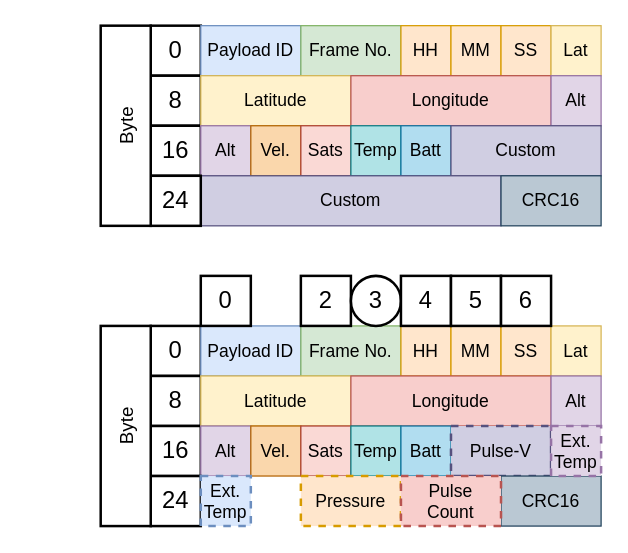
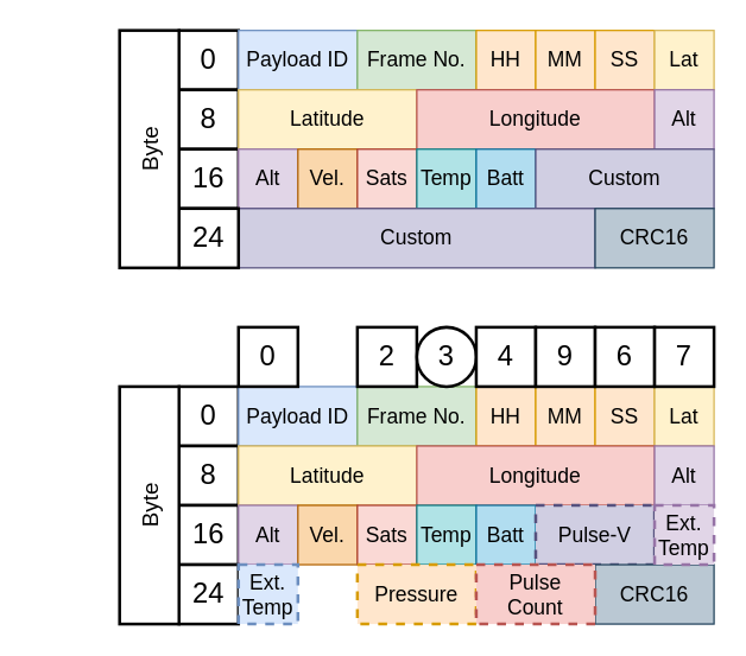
- <mxCell id="53" value="&lt;font style=&quot;font-size: 19px;&quot;&gt;5&lt;/font&gt;" style="rounded=0;whiteSpace=wrap;html=1;strokeWidth=2;" vertex="1" parent="1"><mxGeometry x="360" y="220" width="40" height="40" as="geometry" /></mxCell>
+ <mxCell id="53" value="&lt;font style=&quot;font-size: 19px;&quot;&gt;9&lt;/font&gt;" style="rounded=0;whiteSpace=wrap;html=1;strokeWidth=2;" vertex="1" parent="1"><mxGeometry x="360" y="220" width="40" height="40" as="geometry" /></mxCell>
+ <mxCell id="55" value="&lt;font style=&quot;font-size: 19px;&quot;&gt;7&lt;/font&gt;" style="rounded=0;whiteSpace=wrap;html=1;strokeWidth=2;" vertex="1" parent="1"><mxGeometry x="440" y="220" width="40" height="40" as="geometry" /></mxCell>
